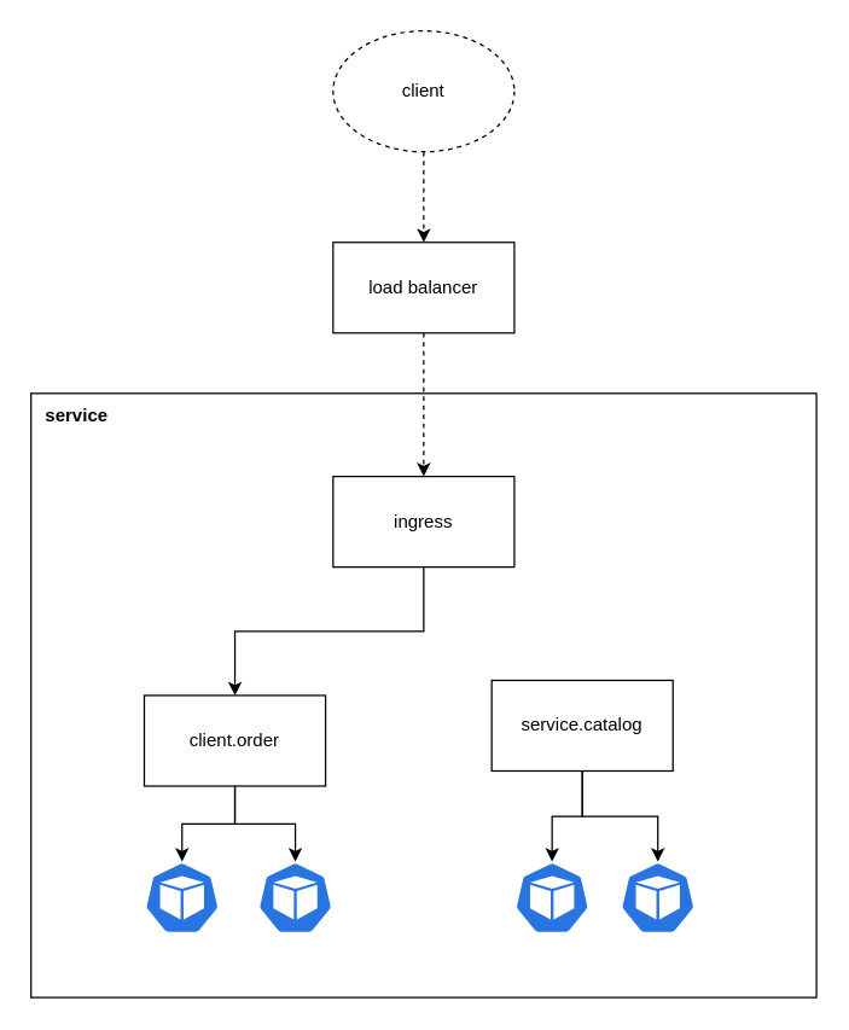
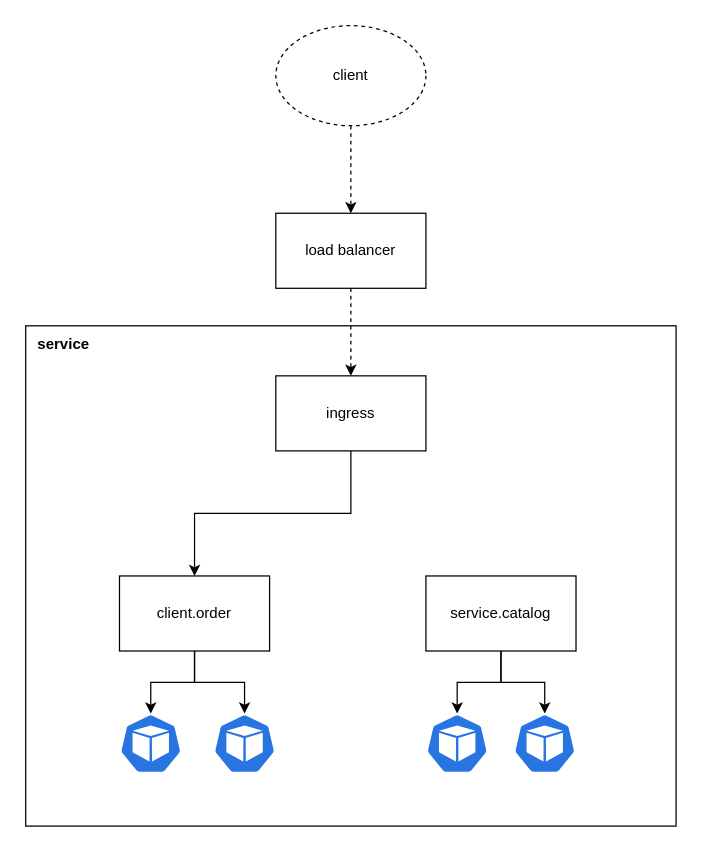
- <mxCell id="16" value="load balancer" style="rounded=0;whiteSpace=wrap;html=1;" vertex="1" parent="1"><mxGeometry x="220" y="160" width="120" height="60" as="geometry" /></mxCell>
+ <mxCell id="16" value="load balancer" style="rounded=0;whiteSpace=wrap;html=1;" vertex="1" parent="1"><mxGeometry x="220" y="170" width="120" height="60" as="geometry" /></mxCell>
- <mxCell id="14" value="ingress" style="rounded=0;whiteSpace=wrap;html=1;" vertex="1" parent="1"><mxGeometry x="220" y="315" width="120" height="60" as="geometry" /></mxCell>
+ <mxCell id="14" value="ingress" style="rounded=0;whiteSpace=wrap;html=1;" vertex="1" parent="1"><mxGeometry x="220" y="300" width="120" height="60" as="geometry" /></mxCell>
- <mxCell id="8" value="service.catalog" style="rounded=0;whiteSpace=wrap;html=1;" vertex="1" parent="1"><mxGeometry x="325" y="450" width="120" height="60" as="geometry" /></mxCell>
+ <mxCell id="8" value="service.catalog" style="rounded=0;whiteSpace=wrap;html=1;" vertex="1" parent="1"><mxGeometry x="340" y="460" width="120" height="60" as="geometry" /></mxCell>
